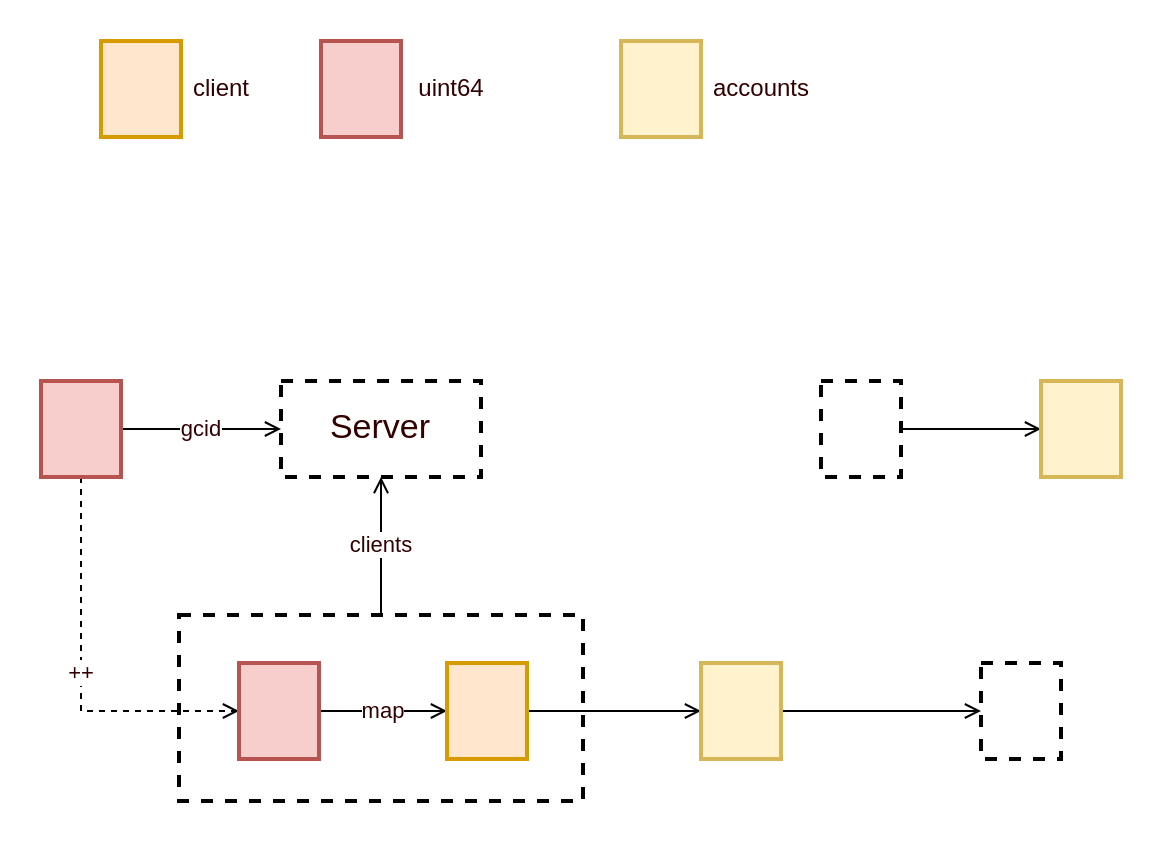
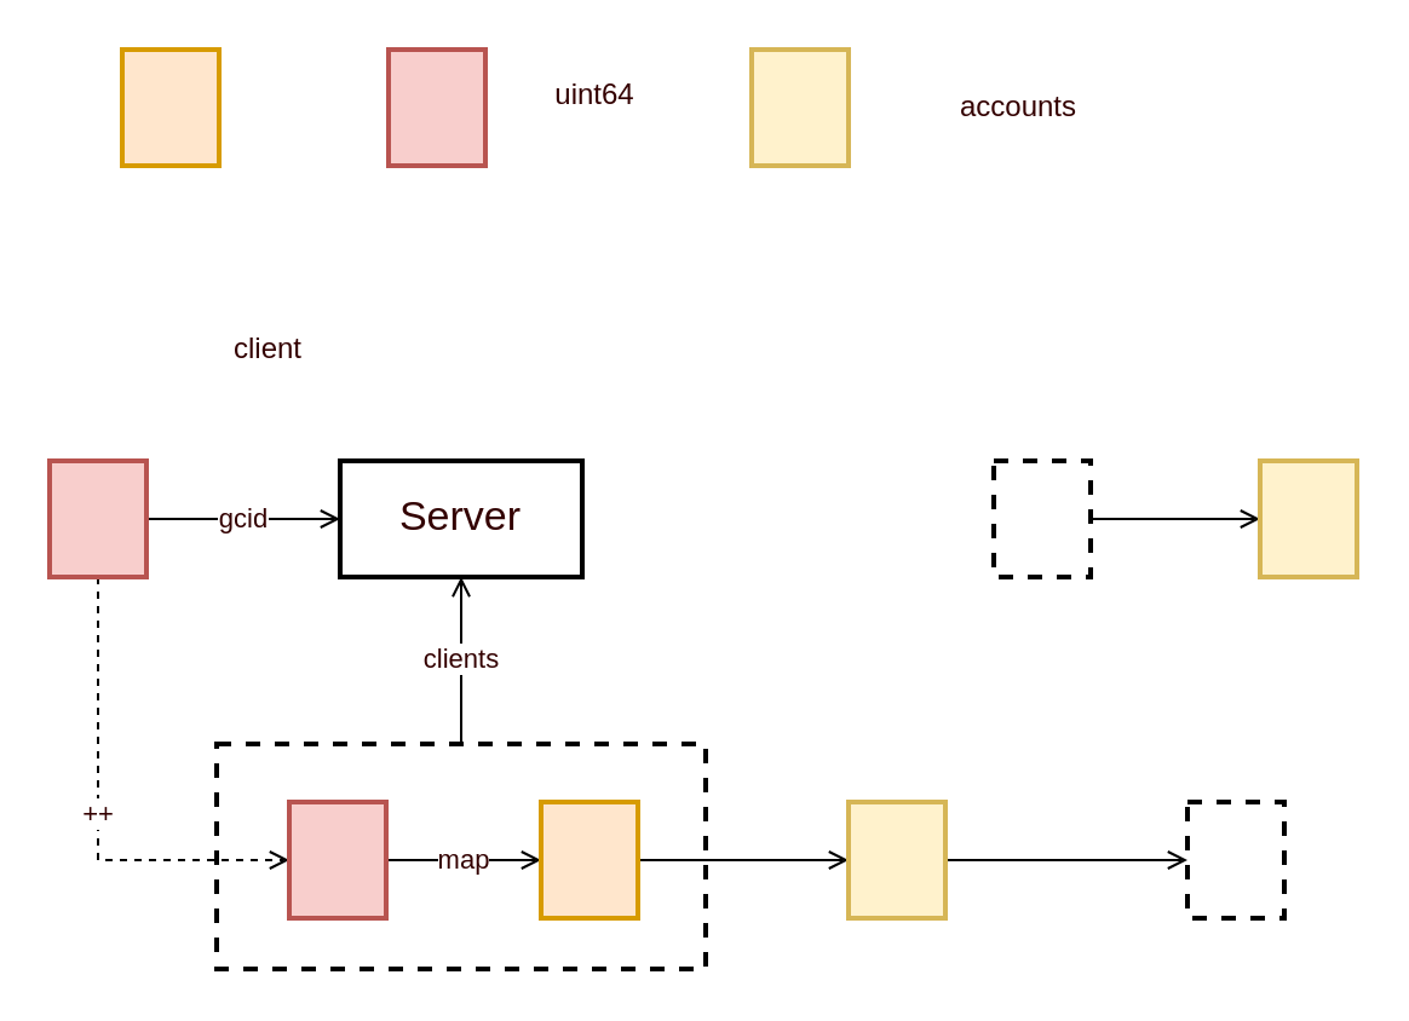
- <mxCell id="5" value="client" style="text;html=1;align=center;verticalAlign=middle;resizable=0;points=[];autosize=1;strokeColor=none;fontColor=#330000;" parent="1" vertex="1"><mxGeometry x="90" y="34" width="40" height="20" as="geometry" /></mxCell>
+ <mxCell id="5" value="client" style="text;html=1;align=center;verticalAlign=middle;resizable=0;points=[];autosize=1;strokeColor=none;fontColor=#330000;" parent="1" vertex="1"><mxGeometry x="90" y="134" width="40" height="20" as="geometry" /></mxCell>
- <mxCell id="12" value="uint64" style="text;html=1;align=center;verticalAlign=middle;resizable=0;points=[];autosize=1;strokeColor=none;fontColor=#330000;" parent="1" vertex="1"><mxGeometry x="200" y="34" width="50" height="20" as="geometry" /></mxCell>
+ <mxCell id="12" value="uint64" style="text;html=1;align=center;verticalAlign=middle;resizable=0;points=[];autosize=1;strokeColor=none;fontColor=#330000;" parent="1" vertex="1"><mxGeometry x="220" y="29" width="50" height="20" as="geometry" /></mxCell>
- <mxCell id="20" value="accounts" style="text;html=1;align=center;verticalAlign=middle;resizable=0;points=[];autosize=1;strokeColor=none;fontColor=#330000;" parent="1" vertex="1"><mxGeometry x="350" y="34" width="60" height="20" as="geometry" /></mxCell>
+ <mxCell id="20" value="accounts" style="text;html=1;align=center;verticalAlign=middle;resizable=0;points=[];autosize=1;strokeColor=none;fontColor=#330000;" parent="1" vertex="1"><mxGeometry x="390" y="34" width="60" height="20" as="geometry" /></mxCell>
- <mxCell id="3" value="Server" style="rounded=0;whiteSpace=wrap;html=1;strokeWidth=2;fontSize=17;fontColor=#330000;fillColor=#ffffff;dashed=1;" parent="1" vertex="1"><mxGeometry x="140" y="190" width="100" height="48" as="geometry" /></mxCell>
+ <mxCell id="3" value="Server" style="rounded=0;whiteSpace=wrap;html=1;strokeWidth=2;fontSize=17;fontColor=#330000;fillColor=#ffffff;" parent="1" vertex="1"><mxGeometry x="140" y="190" width="100" height="48" as="geometry" /></mxCell>
